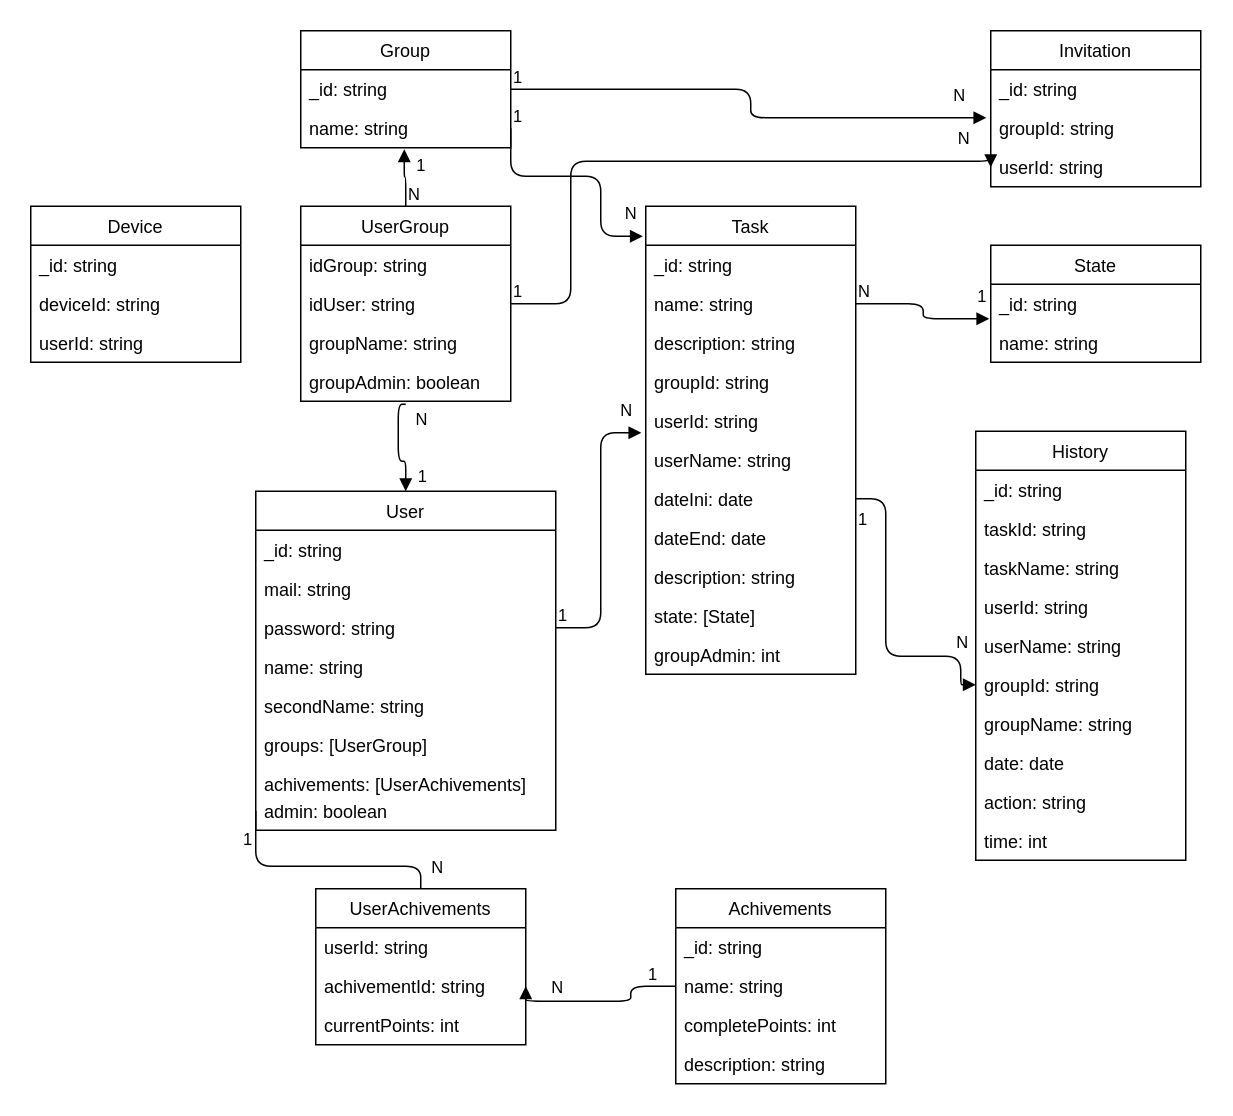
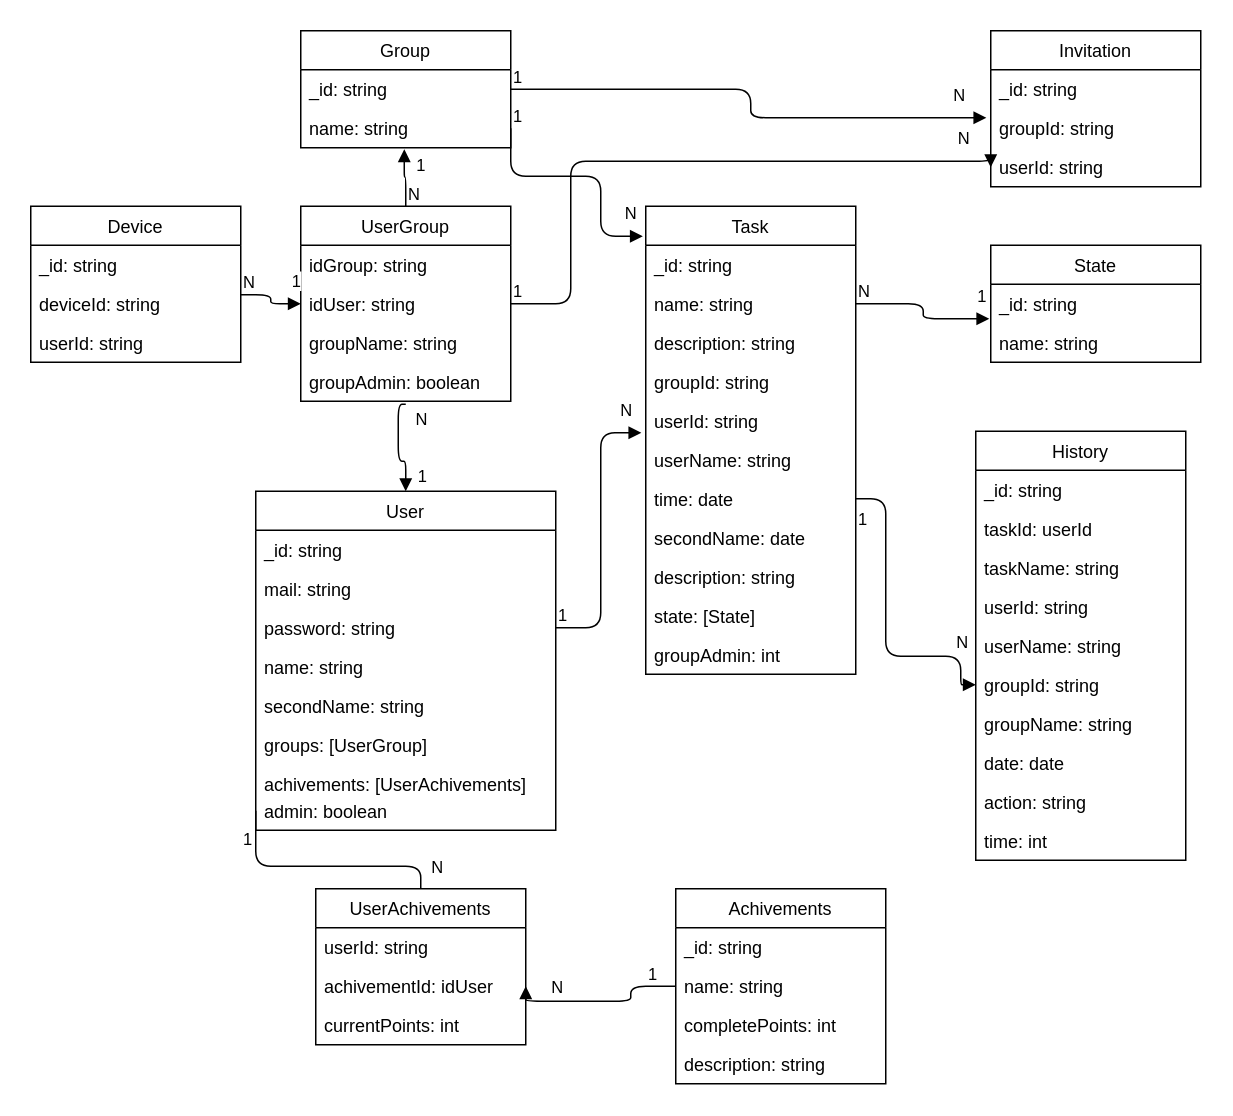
+ <mxCell id="54" value="" style="endArrow=block;endFill=1;html=1;edgeStyle=orthogonalEdgeStyle;align=left;verticalAlign=top;exitX=1;exitY=0.269;exitDx=0;exitDy=0;entryX=0;entryY=0.5;entryDx=0;entryDy=0;exitPerimeter=0;" parent="1" source="52" target="23" edge="1"><mxGeometry x="-1" relative="1" as="geometry"><mxPoint x="184.06" y="258.994" as="sourcePoint" /><mxPoint x="627.06" y="125.006" as="targetPoint" /></mxGeometry></mxCell>
+ <mxCell id="55" value="N" style="edgeLabel;resizable=0;html=1;align=left;verticalAlign=bottom;" parent="54" connectable="0" vertex="1"><mxGeometry x="-1" relative="1" as="geometry" /></mxCell>
+ <mxCell id="56" value="1" style="edgeLabel;html=1;align=center;verticalAlign=middle;resizable=0;points=[];" parent="54" vertex="1" connectable="0"><mxGeometry x="0.89" y="-2" relative="1" as="geometry"><mxPoint y="-17.01" as="offset" /></mxGeometry></mxCell>
- <mxCell id="39" value="dateIni: date" style="text;strokeColor=none;fillColor=none;align=left;verticalAlign=top;spacingLeft=4;spacingRight=4;overflow=hidden;rotatable=0;points=[[0,0.5],[1,0.5]];portConstraint=eastwest;" parent="32" vertex="1"><mxGeometry y="182" width="140" height="26" as="geometry" /></mxCell>
+ <mxCell id="39" value="time: date" style="text;strokeColor=none;fillColor=none;align=left;verticalAlign=top;spacingLeft=4;spacingRight=4;overflow=hidden;rotatable=0;points=[[0,0.5],[1,0.5]];portConstraint=eastwest;" parent="32" vertex="1"><mxGeometry y="182" width="140" height="26" as="geometry" /></mxCell>
- <mxCell id="65" value="taskId: string" style="text;strokeColor=none;fillColor=none;align=left;verticalAlign=top;spacingLeft=4;spacingRight=4;overflow=hidden;rotatable=0;points=[[0,0.5],[1,0.5]];portConstraint=eastwest;" parent="63" vertex="1"><mxGeometry y="52" width="140" height="26" as="geometry" /></mxCell>
+ <mxCell id="65" value="taskId: userId" style="text;strokeColor=none;fillColor=none;align=left;verticalAlign=top;spacingLeft=4;spacingRight=4;overflow=hidden;rotatable=0;points=[[0,0.5],[1,0.5]];portConstraint=eastwest;" parent="63" vertex="1"><mxGeometry y="52" width="140" height="26" as="geometry" /></mxCell>
- <mxCell id="40" value="dateEnd: date" style="text;strokeColor=none;fillColor=none;align=left;verticalAlign=top;spacingLeft=4;spacingRight=4;overflow=hidden;rotatable=0;points=[[0,0.5],[1,0.5]];portConstraint=eastwest;" parent="32" vertex="1"><mxGeometry y="208" width="140" height="26" as="geometry" /></mxCell>
+ <mxCell id="40" value="secondName: date" style="text;strokeColor=none;fillColor=none;align=left;verticalAlign=top;spacingLeft=4;spacingRight=4;overflow=hidden;rotatable=0;points=[[0,0.5],[1,0.5]];portConstraint=eastwest;" parent="32" vertex="1"><mxGeometry y="208" width="140" height="26" as="geometry" /></mxCell>
- <mxCell id="76" value="achivementId: string" style="text;strokeColor=none;fillColor=none;align=left;verticalAlign=top;spacingLeft=4;spacingRight=4;overflow=hidden;rotatable=0;points=[[0,0.5],[1,0.5]];portConstraint=eastwest;" parent="74" vertex="1"><mxGeometry y="52" width="140" height="26" as="geometry" /></mxCell>
+ <mxCell id="76" value="achivementId: idUser" style="text;strokeColor=none;fillColor=none;align=left;verticalAlign=top;spacingLeft=4;spacingRight=4;overflow=hidden;rotatable=0;points=[[0,0.5],[1,0.5]];portConstraint=eastwest;" parent="74" vertex="1"><mxGeometry y="52" width="140" height="26" as="geometry" /></mxCell>
